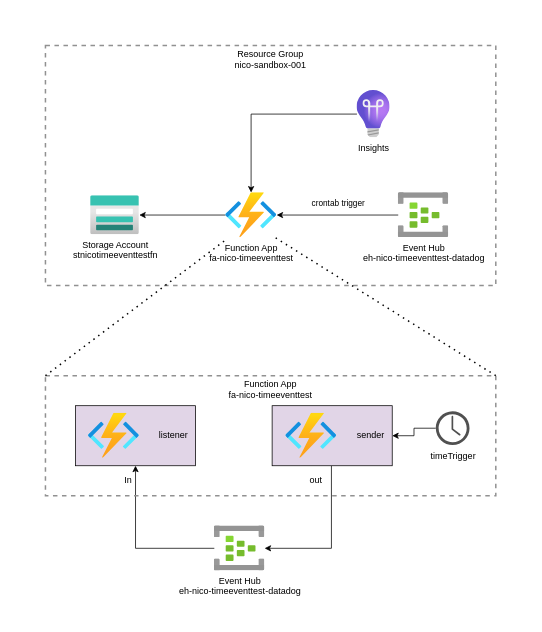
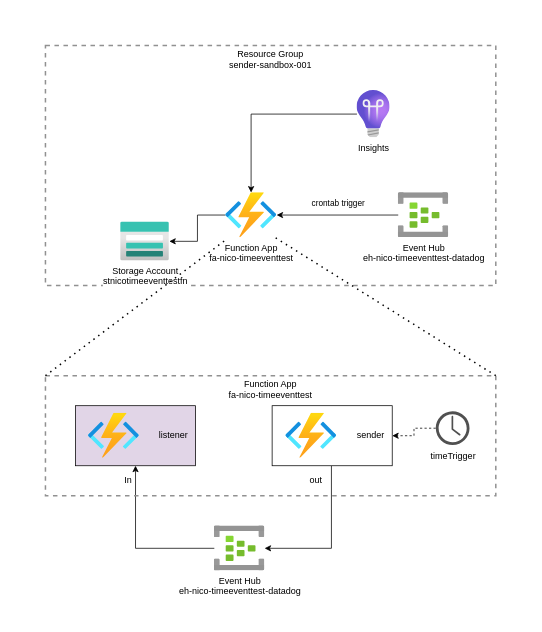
- <mxCell id="3" value="Resource Group&lt;br&gt;nico-sandbox-001" style="fontStyle=0;verticalAlign=top;align=center;spacingTop=-2;fillColor=none;rounded=0;whiteSpace=wrap;html=1;strokeColor=#919191;strokeWidth=2;dashed=1;container=1;collapsible=0;expand=0;recursiveResize=0;" vertex="1" parent="1"><mxGeometry x="60" y="60" width="600" height="320" as="geometry" /></mxCell>
+ <mxCell id="3" value="Resource Group&lt;br&gt;sender-sandbox-001" style="fontStyle=0;verticalAlign=top;align=center;spacingTop=-2;fillColor=none;rounded=0;whiteSpace=wrap;html=1;strokeColor=#919191;strokeWidth=2;dashed=1;container=1;collapsible=0;expand=0;recursiveResize=0;" vertex="1" parent="1"><mxGeometry x="60" y="60" width="600" height="320" as="geometry" /></mxCell>
- <mxCell id="4" value="Storage Account&lt;br&gt;stnicotimeeventtestfn" style="image;aspect=fixed;html=1;points=[];align=center;fontSize=12;image=img/lib/azure2/storage/Storage_Accounts.svg;" vertex="1" parent="1"><mxGeometry x="120" y="260" width="65" height="52" as="geometry" /></mxCell>
+ <mxCell id="4" value="Storage Account&lt;br&gt;stnicotimeeventtestfn" style="image;aspect=fixed;html=1;points=[];align=center;fontSize=12;image=img/lib/azure2/storage/Storage_Accounts.svg;" vertex="1" parent="1"><mxGeometry x="160" y="295" width="65" height="52" as="geometry" /></mxCell>
- <mxCell id="14" style="edgeStyle=orthogonalEdgeStyle;rounded=0;orthogonalLoop=1;jettySize=auto;html=1;entryX=1;entryY=0.5;entryDx=0;entryDy=0;" edge="1" parent="1" source="15" target="13"><mxGeometry relative="1" as="geometry" /></mxCell>
+ <mxCell id="14" style="edgeStyle=orthogonalEdgeStyle;rounded=0;orthogonalLoop=1;jettySize=auto;html=1;entryX=1;entryY=0.5;entryDx=0;entryDy=0;dashed=1;" edge="1" parent="1" source="15" target="13"><mxGeometry relative="1" as="geometry" /></mxCell>
- <mxCell id="13" value="sender" style="rounded=0;whiteSpace=wrap;html=1;align=right;spacingRight=8;fillColor=#e1d5e7;" vertex="1" parent="1"><mxGeometry x="362" y="540" width="160" height="80" as="geometry" /></mxCell>
+ <mxCell id="13" value="sender" style="rounded=0;whiteSpace=wrap;html=1;align=right;spacingRight=8;" vertex="1" parent="1"><mxGeometry x="362" y="540" width="160" height="80" as="geometry" /></mxCell>
